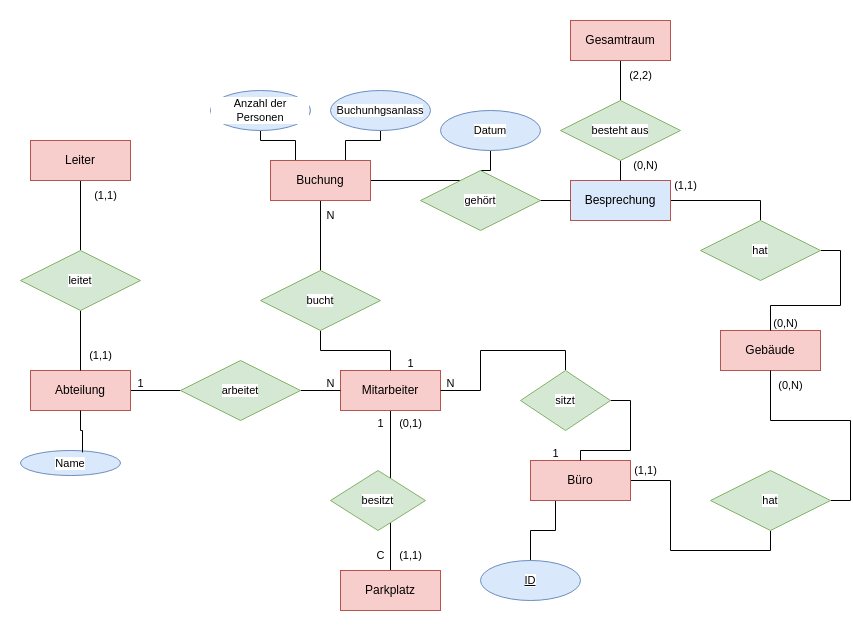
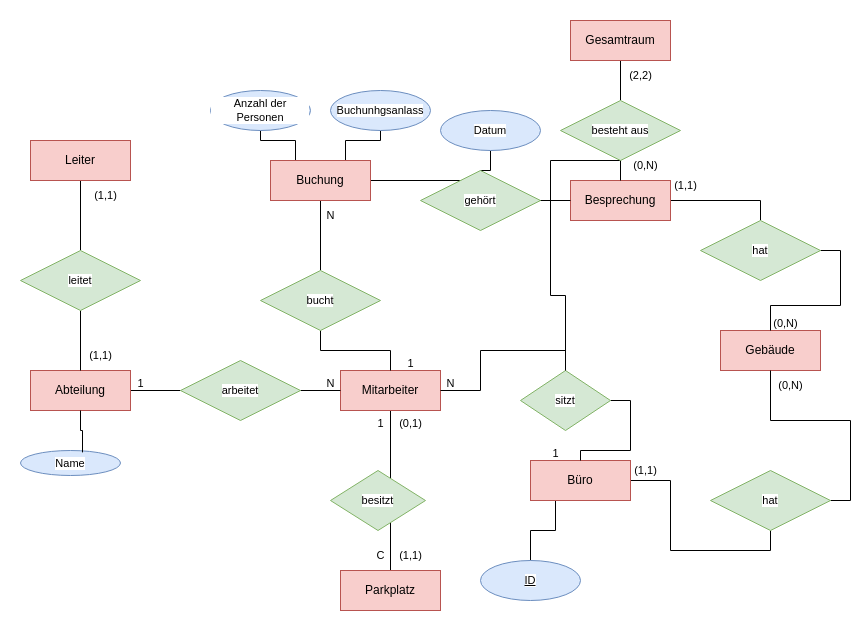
- <mxCell id="38" value="" style="edgeStyle=orthogonalEdgeStyle;rounded=0;orthogonalLoop=1;jettySize=auto;html=1;exitX=0.5;exitY=0;exitDx=0;exitDy=0;entryX=0.5;entryY=1;entryDx=0;entryDy=0;strokeColor=default;align=center;verticalAlign=middle;fontFamily=Helvetica;fontSize=11;fontColor=default;labelBackgroundColor=default;endArrow=none;endFill=0;" edge="1" parent="1" source="13" target="39"><mxGeometry relative="1" as="geometry"><mxPoint x="620" y="180" as="sourcePoint" /><mxPoint x="620" y="70" as="targetPoint" /></mxGeometry></mxCell>
+ <mxCell id="38" value="" style="edgeStyle=orthogonalEdgeStyle;rounded=0;orthogonalLoop=1;jettySize=auto;html=1;exitX=0.5;exitY=0;exitDx=0;exitDy=0;strokeColor=default;align=center;verticalAlign=middle;fontFamily=Helvetica;fontSize=11;fontColor=default;labelBackgroundColor=default;endArrow=none;endFill=0;" edge="1" parent="1" source="13" target="31"><mxGeometry relative="1" as="geometry"><mxPoint x="620" y="180" as="sourcePoint" /><mxPoint x="620" y="70" as="targetPoint" /></mxGeometry></mxCell>
- <mxCell id="13" value="Besprechung" style="whiteSpace=wrap;html=1;align=center;fillColor=#dae8fc;strokeColor=#b85450;" parent="1" vertex="1"><mxGeometry x="570" y="180" width="100" height="40" as="geometry" /></mxCell>
+ <mxCell id="13" value="Besprechung" style="whiteSpace=wrap;html=1;align=center;fillColor=#f8cecc;strokeColor=#b85450;" parent="1" vertex="1"><mxGeometry x="570" y="180" width="100" height="40" as="geometry" /></mxCell>
